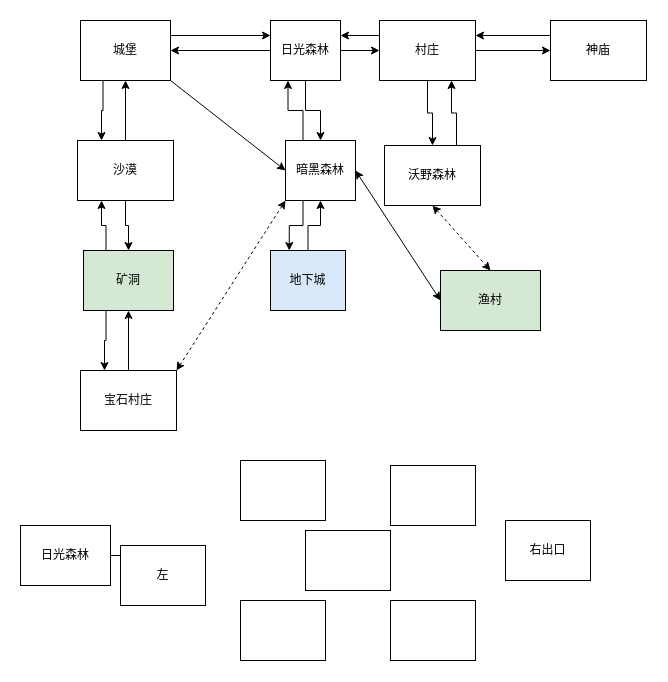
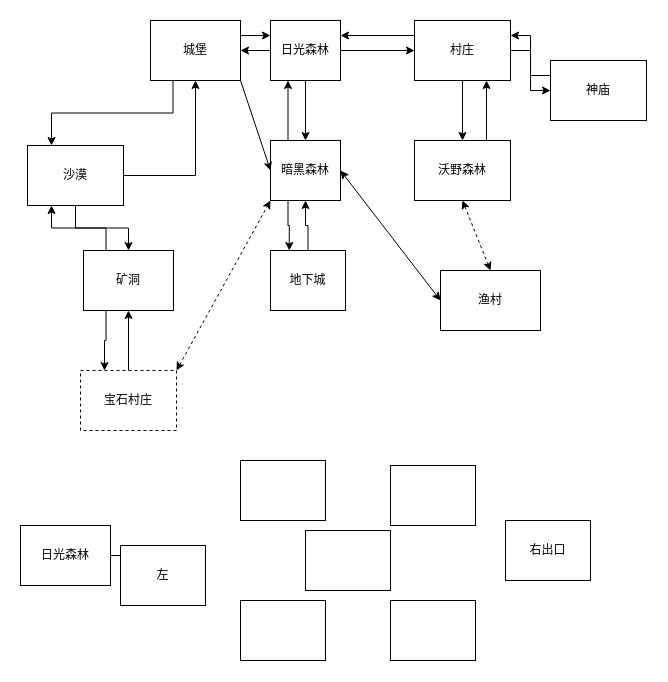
- <mxCell id="4" value="城堡" style="rounded=0;whiteSpace=wrap;html=1;" parent="1" vertex="1"><mxGeometry x="80" y="20" width="90" height="60" as="geometry" /></mxCell>
+ <mxCell id="4" value="城堡" style="rounded=0;whiteSpace=wrap;html=1;" parent="1" vertex="1"><mxGeometry x="150" y="20" width="90" height="60" as="geometry" /></mxCell>
- <mxCell id="8" value="村庄" style="rounded=0;whiteSpace=wrap;html=1;" vertex="1" parent="1"><mxGeometry x="379" y="20" width="96" height="60" as="geometry" /></mxCell>
+ <mxCell id="8" value="村庄" style="rounded=0;whiteSpace=wrap;html=1;" vertex="1" parent="1"><mxGeometry x="414" y="20" width="96" height="60" as="geometry" /></mxCell>
- <mxCell id="30" value="神庙" style="rounded=0;whiteSpace=wrap;html=1;" vertex="1" parent="1"><mxGeometry x="550" y="20" width="96" height="60" as="geometry" /></mxCell>
+ <mxCell id="30" value="神庙" style="rounded=0;whiteSpace=wrap;html=1;" vertex="1" parent="1"><mxGeometry x="550" y="60" width="96" height="60" as="geometry" /></mxCell>
- <mxCell id="22" value="沙漠" style="rounded=0;whiteSpace=wrap;html=1;" vertex="1" parent="1"><mxGeometry x="77" y="140" width="96" height="60" as="geometry" /></mxCell>
+ <mxCell id="22" value="沙漠" style="rounded=0;whiteSpace=wrap;html=1;" vertex="1" parent="1"><mxGeometry x="27" y="145" width="96" height="60" as="geometry" /></mxCell>
- <mxCell id="19" value="暗黑森林" style="rounded=0;whiteSpace=wrap;html=1;" vertex="1" parent="1"><mxGeometry x="285" y="140" width="70" height="60" as="geometry" /></mxCell>
+ <mxCell id="19" value="暗黑森林" style="rounded=0;whiteSpace=wrap;html=1;" vertex="1" parent="1"><mxGeometry x="270" y="140" width="70" height="60" as="geometry" /></mxCell>
- <mxCell id="16" value="沃野森林" style="rounded=0;whiteSpace=wrap;html=1;" vertex="1" parent="1"><mxGeometry x="384" y="145" width="96" height="60" as="geometry" /></mxCell>
+ <mxCell id="16" value="沃野森林" style="rounded=0;whiteSpace=wrap;html=1;" vertex="1" parent="1"><mxGeometry x="414" y="140" width="96" height="60" as="geometry" /></mxCell>
- <mxCell id="25" value="矿洞" style="rounded=0;whiteSpace=wrap;html=1;fillColor=#d5e8d4;" vertex="1" parent="1"><mxGeometry x="83" y="250" width="90" height="60" as="geometry" /></mxCell>
+ <mxCell id="25" value="矿洞" style="rounded=0;whiteSpace=wrap;html=1;" vertex="1" parent="1"><mxGeometry x="83" y="250" width="90" height="60" as="geometry" /></mxCell>
- <mxCell id="14" value="地下城" style="rounded=0;whiteSpace=wrap;html=1;fillColor=#dae8fc;" vertex="1" parent="1"><mxGeometry x="270" y="250" width="75" height="60" as="geometry" /></mxCell>
+ <mxCell id="14" value="地下城" style="rounded=0;whiteSpace=wrap;html=1;" vertex="1" parent="1"><mxGeometry x="270" y="250" width="75" height="60" as="geometry" /></mxCell>
- <mxCell id="26" value="渔村" style="rounded=0;whiteSpace=wrap;html=1;fillColor=#d5e8d4;" vertex="1" parent="1"><mxGeometry x="440" y="270" width="100" height="60" as="geometry" /></mxCell>
+ <mxCell id="26" value="渔村" style="rounded=0;whiteSpace=wrap;html=1;" vertex="1" parent="1"><mxGeometry x="440" y="270" width="100" height="60" as="geometry" /></mxCell>
- <mxCell id="28" value="宝石村庄" style="rounded=0;whiteSpace=wrap;html=1;" vertex="1" parent="1"><mxGeometry x="80" y="370" width="96" height="60" as="geometry" /></mxCell>
+ <mxCell id="28" value="宝石村庄" style="rounded=0;whiteSpace=wrap;html=1;dashed=1;" vertex="1" parent="1"><mxGeometry x="80" y="370" width="96" height="60" as="geometry" /></mxCell>
